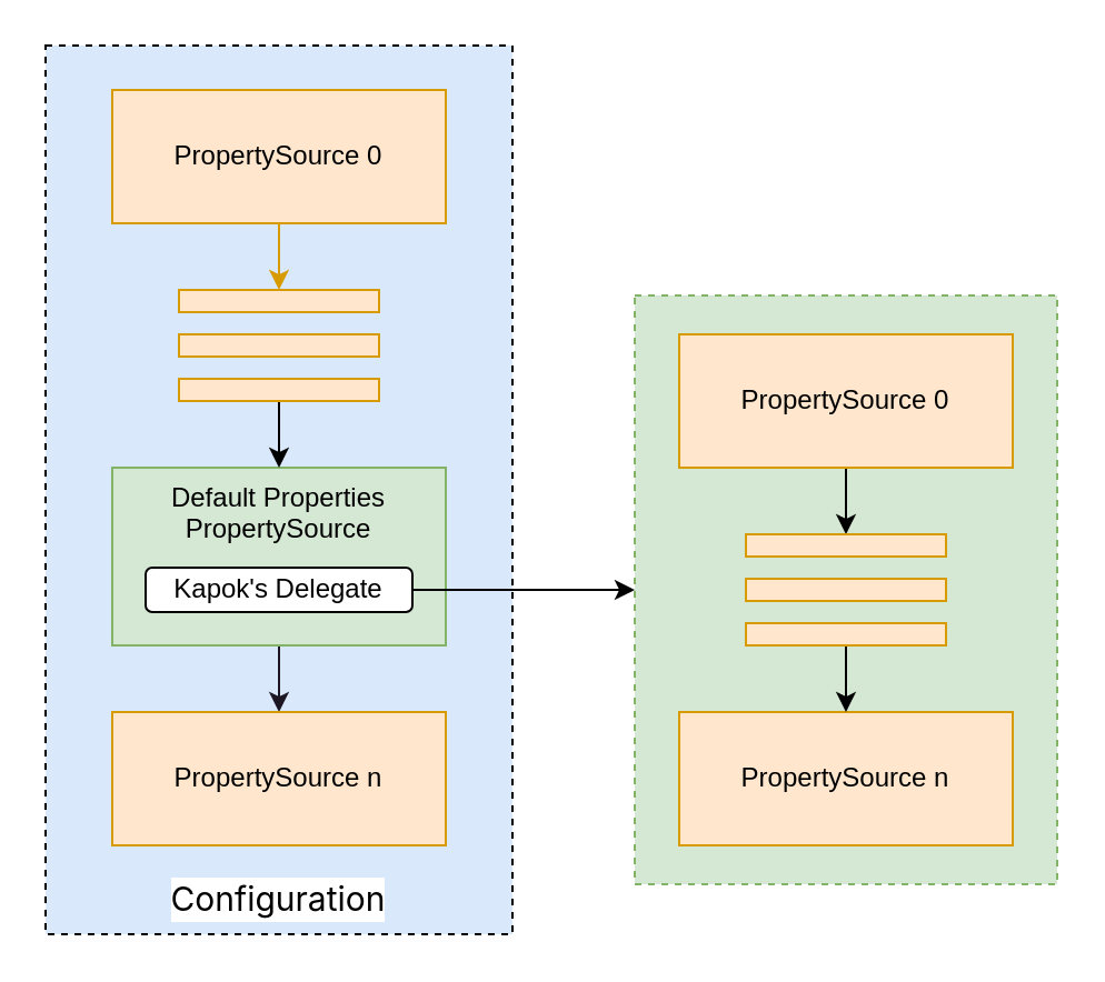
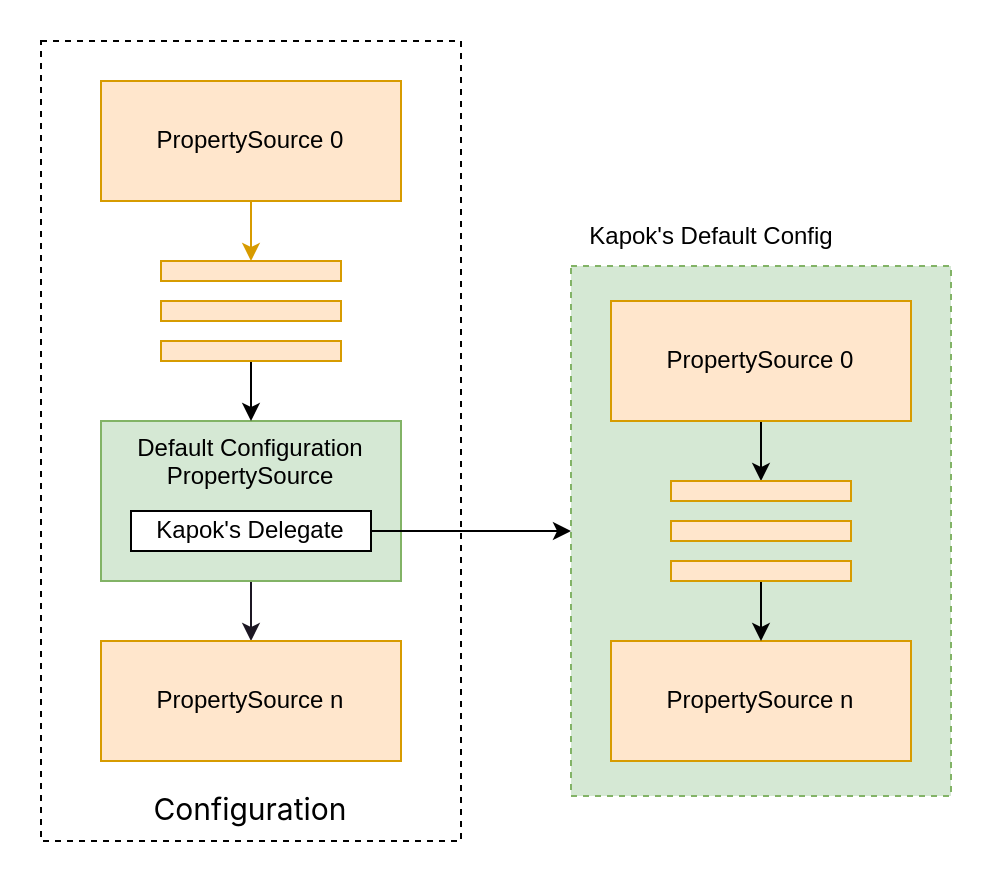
+ <mxCell id="13" value="Kapok's Default Config" style="text;html=1;align=center;verticalAlign=middle;resizable=0;points=[];autosize=1;strokeColor=none;fillColor=none;" vertex="1" parent="1"><mxGeometry x="280" y="102.5" width="150" height="30" as="geometry" /></mxCell>
- <mxCell id="6" value="Default Properties PropertySource&lt;br&gt;" style="rounded=0;whiteSpace=wrap;html=1;fillColor=#d5e8d4;strokeColor=#82b366;verticalAlign=top;" vertex="1" parent="1"><mxGeometry x="50" y="210" width="150" height="80" as="geometry" /></mxCell>
+ <mxCell id="6" value="Default Configuration PropertySource&lt;br&gt;" style="rounded=0;whiteSpace=wrap;html=1;fillColor=#d5e8d4;strokeColor=#82b366;verticalAlign=top;" vertex="1" parent="1"><mxGeometry x="50" y="210" width="150" height="80" as="geometry" /></mxCell>
- <mxCell id="21" value="Kapok's Delegate" style="whiteSpace=wrap;html=1;rounded=1;" vertex="1" parent="1"><mxGeometry x="65" y="255" width="120" height="20" as="geometry" /></mxCell>
+ <mxCell id="21" value="Kapok's Delegate" style="rounded=0;whiteSpace=wrap;html=1;" vertex="1" parent="1"><mxGeometry x="65" y="255" width="120" height="20" as="geometry" /></mxCell>
- <mxCell id="2" value="&lt;h1 style=&quot;box-sizing: inherit; color: var(--heading-font-color); font-weight: var(--heading-font-weight); hyphens: none; line-height: 1.3; margin: 0.8rem 0px 0.2rem; font-size: calc(42/var(--rem-base)*1rem); font-family: -apple-system, &amp;quot;system-ui&amp;quot;, &amp;quot;Segoe UI&amp;quot;, Roboto, Helvetica, Arial, sans-serif, &amp;quot;Apple Color Emoji&amp;quot;, &amp;quot;Segoe UI Emoji&amp;quot;, &amp;quot;Segoe UI Symbol&amp;quot;; text-align: start; background-color: rgb(255, 255, 255);&quot; class=&quot;page&quot; id=&quot;page-title&quot;&gt;Configuration&lt;/h1&gt;" style="rounded=0;whiteSpace=wrap;html=1;verticalAlign=bottom;fontSize=15;dashed=1;fillColor=#dae8fc;" vertex="1" parent="1"><mxGeometry x="20" y="20" width="210" height="400" as="geometry" /></mxCell>
+ <mxCell id="2" value="&lt;h1 style=&quot;box-sizing: inherit; color: var(--heading-font-color); font-weight: var(--heading-font-weight); hyphens: none; line-height: 1.3; margin: 0.8rem 0px 0.2rem; font-size: calc(42/var(--rem-base)*1rem); font-family: -apple-system, &amp;quot;system-ui&amp;quot;, &amp;quot;Segoe UI&amp;quot;, Roboto, Helvetica, Arial, sans-serif, &amp;quot;Apple Color Emoji&amp;quot;, &amp;quot;Segoe UI Emoji&amp;quot;, &amp;quot;Segoe UI Symbol&amp;quot;; text-align: start; background-color: rgb(255, 255, 255);&quot; class=&quot;page&quot; id=&quot;page-title&quot;&gt;Configuration&lt;/h1&gt;" style="rounded=0;whiteSpace=wrap;html=1;verticalAlign=bottom;fontSize=15;dashed=1;" vertex="1" parent="1"><mxGeometry x="20" y="20" width="210" height="400" as="geometry" /></mxCell>
